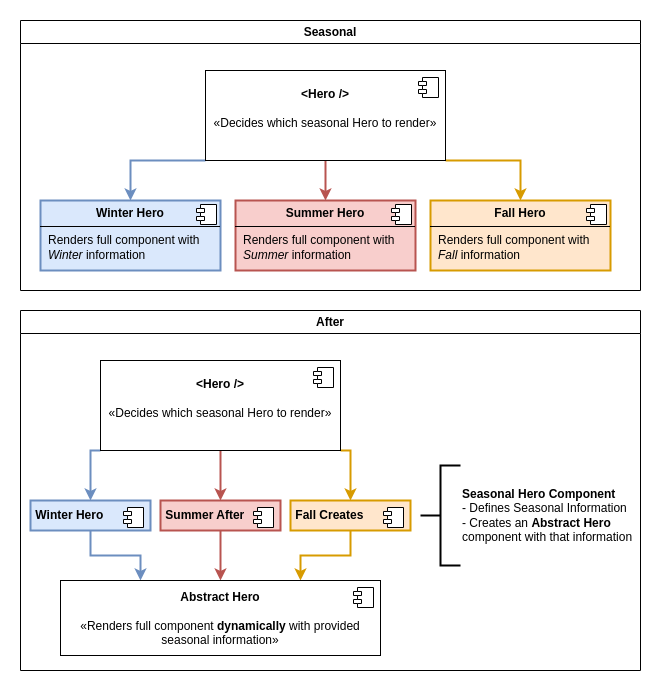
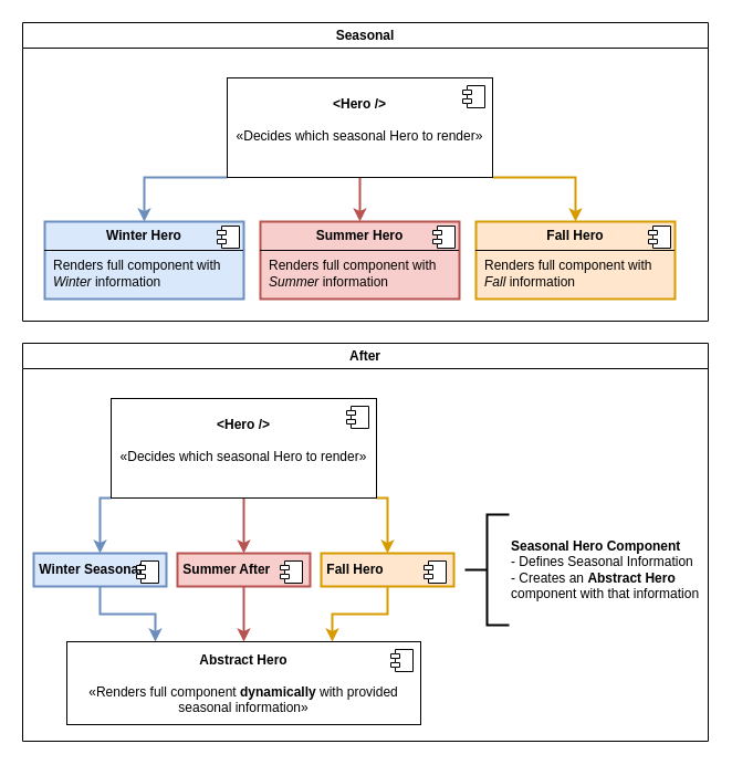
- <mxCell id="21" value="&lt;b&gt;&amp;nbsp;Winter Hero&lt;/b&gt;" style="html=1;dropTarget=0;whiteSpace=wrap;align=left;fillColor=#dae8fc;strokeColor=#6c8ebf;strokeWidth=2;" vertex="1" parent="14"><mxGeometry x="10" y="190" width="120" height="30" as="geometry" /></mxCell>
+ <mxCell id="21" value="&lt;b&gt;&amp;nbsp;Winter Seasonal&lt;/b&gt;" style="html=1;dropTarget=0;whiteSpace=wrap;align=left;fillColor=#dae8fc;strokeColor=#6c8ebf;strokeWidth=2;" vertex="1" parent="14"><mxGeometry x="10" y="190" width="120" height="30" as="geometry" /></mxCell>
- <mxCell id="27" value="&lt;b&gt;&amp;nbsp;Fall Creates&lt;/b&gt;" style="html=1;dropTarget=0;whiteSpace=wrap;align=left;fillColor=#ffe6cc;strokeColor=#d79b00;strokeWidth=2;" vertex="1" parent="14"><mxGeometry x="270" y="190" width="120" height="30" as="geometry" /></mxCell>
+ <mxCell id="27" value="&lt;b&gt;&amp;nbsp;Fall Hero&lt;/b&gt;" style="html=1;dropTarget=0;whiteSpace=wrap;align=left;fillColor=#ffe6cc;strokeColor=#d79b00;strokeWidth=2;" vertex="1" parent="14"><mxGeometry x="270" y="190" width="120" height="30" as="geometry" /></mxCell>
